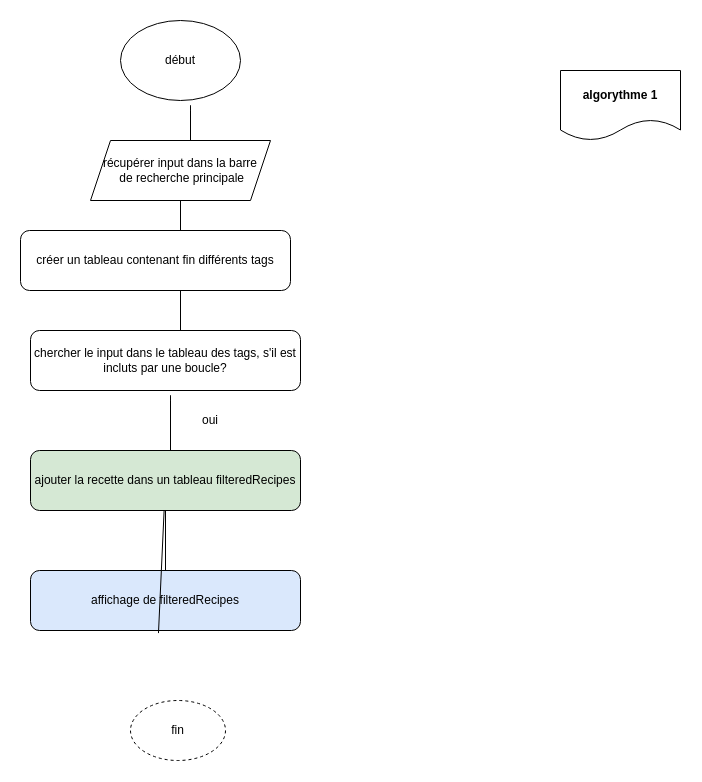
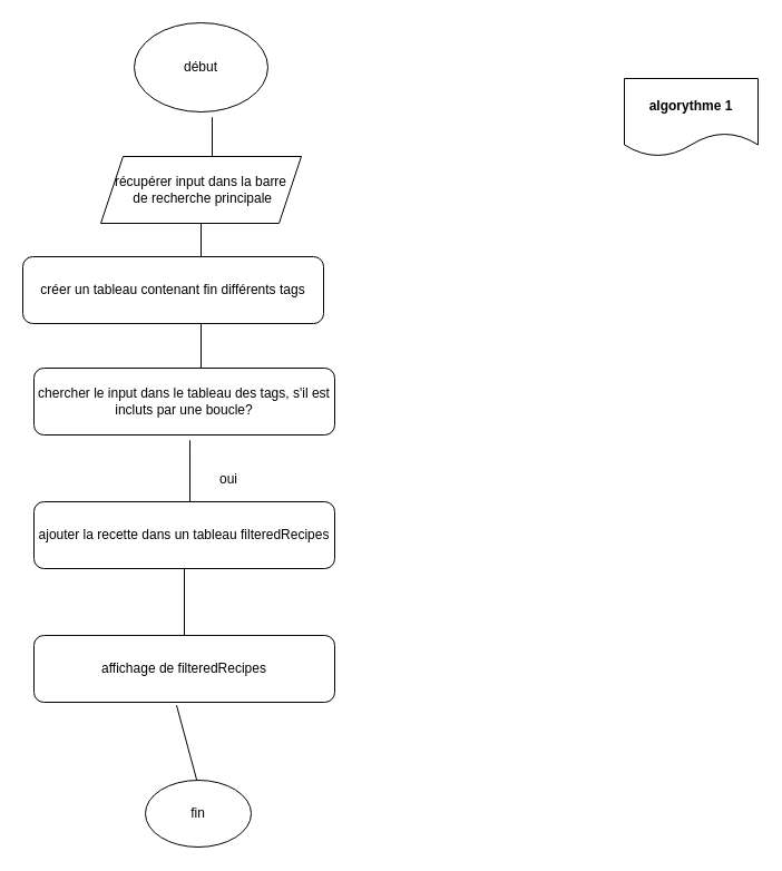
- <mxCell id="11" value="oui" style="text;html=1;strokeColor=none;fillColor=none;align=center;verticalAlign=middle;whiteSpace=wrap;rounded=0;" vertex="1" parent="1"><mxGeometry x="190" y="410" width="40" height="20" as="geometry" /></mxCell>
+ <mxCell id="11" value="oui" style="text;html=1;strokeColor=none;fillColor=none;align=center;verticalAlign=middle;whiteSpace=wrap;rounded=0;" vertex="1" parent="1"><mxGeometry x="185" y="420" width="40" height="20" as="geometry" /></mxCell>
- <mxCell id="10" value="ajouter la recette dans un tableau filteredRecipes" style="rounded=1;whiteSpace=wrap;html=1;fillColor=#d5e8d4;" vertex="1" parent="1"><mxGeometry x="30" y="450" width="270" height="60" as="geometry" /></mxCell>
+ <mxCell id="10" value="ajouter la recette dans un tableau filteredRecipes" style="rounded=1;whiteSpace=wrap;html=1;" vertex="1" parent="1"><mxGeometry x="30" y="450" width="270" height="60" as="geometry" /></mxCell>
- <mxCell id="14" value="" style="endArrow=none;html=1;exitX=0.474;exitY=1.043;exitDx=0;exitDy=0;exitPerimeter=0;" edge="1" parent="1" source="13" target="10"><mxGeometry width="50" height="50" relative="1" as="geometry"><mxPoint x="160" y="680" as="sourcePoint" /><mxPoint x="160" y="630" as="targetPoint" /></mxGeometry></mxCell>
+ <mxCell id="14" value="" style="endArrow=none;html=1;exitX=0.474;exitY=1.043;exitDx=0;exitDy=0;exitPerimeter=0;entryX=0.486;entryY=0;entryDx=0;entryDy=0;entryPerimeter=0;" edge="1" parent="1" source="13" target="15"><mxGeometry width="50" height="50" relative="1" as="geometry"><mxPoint x="160" y="680" as="sourcePoint" /><mxPoint x="160" y="630" as="targetPoint" /></mxGeometry></mxCell>
- <mxCell id="13" value="affichage de filteredRecipes" style="rounded=1;whiteSpace=wrap;html=1;fillColor=#dae8fc;" vertex="1" parent="1"><mxGeometry x="30" y="570" width="270" height="60" as="geometry" /></mxCell>
+ <mxCell id="13" value="affichage de filteredRecipes" style="rounded=1;whiteSpace=wrap;html=1;" vertex="1" parent="1"><mxGeometry x="30" y="570" width="270" height="60" as="geometry" /></mxCell>
- <mxCell id="15" value="fin" style="ellipse;whiteSpace=wrap;html=1;dashed=1;" vertex="1" parent="1"><mxGeometry x="130" y="700" width="95" height="60" as="geometry" /></mxCell>
+ <mxCell id="15" value="fin" style="ellipse;whiteSpace=wrap;html=1;" vertex="1" parent="1"><mxGeometry x="130" y="700" width="95" height="60" as="geometry" /></mxCell>
